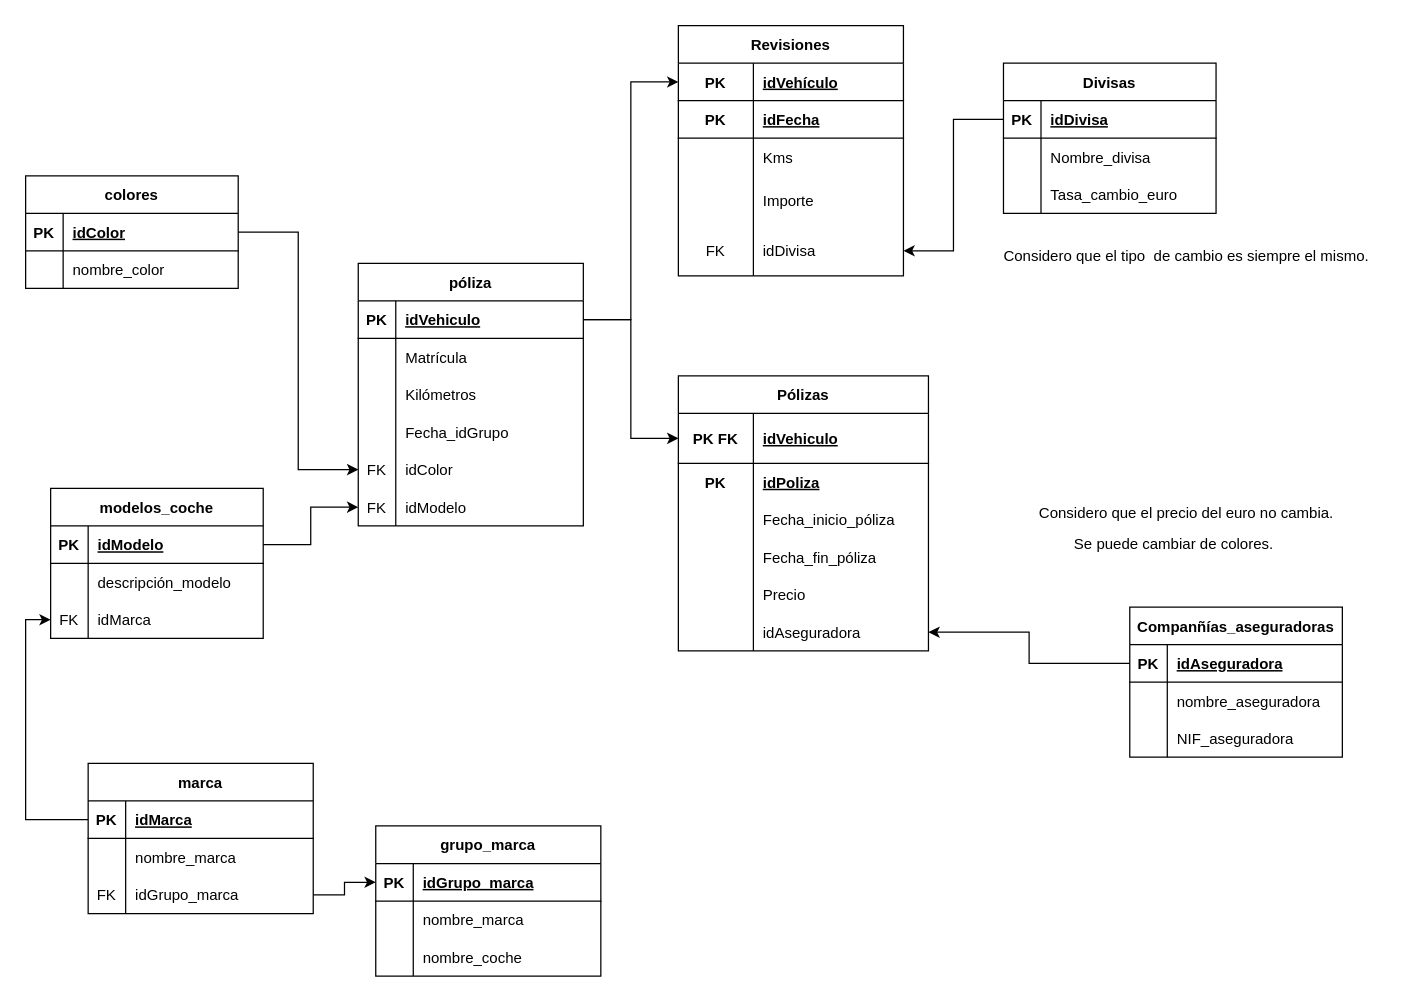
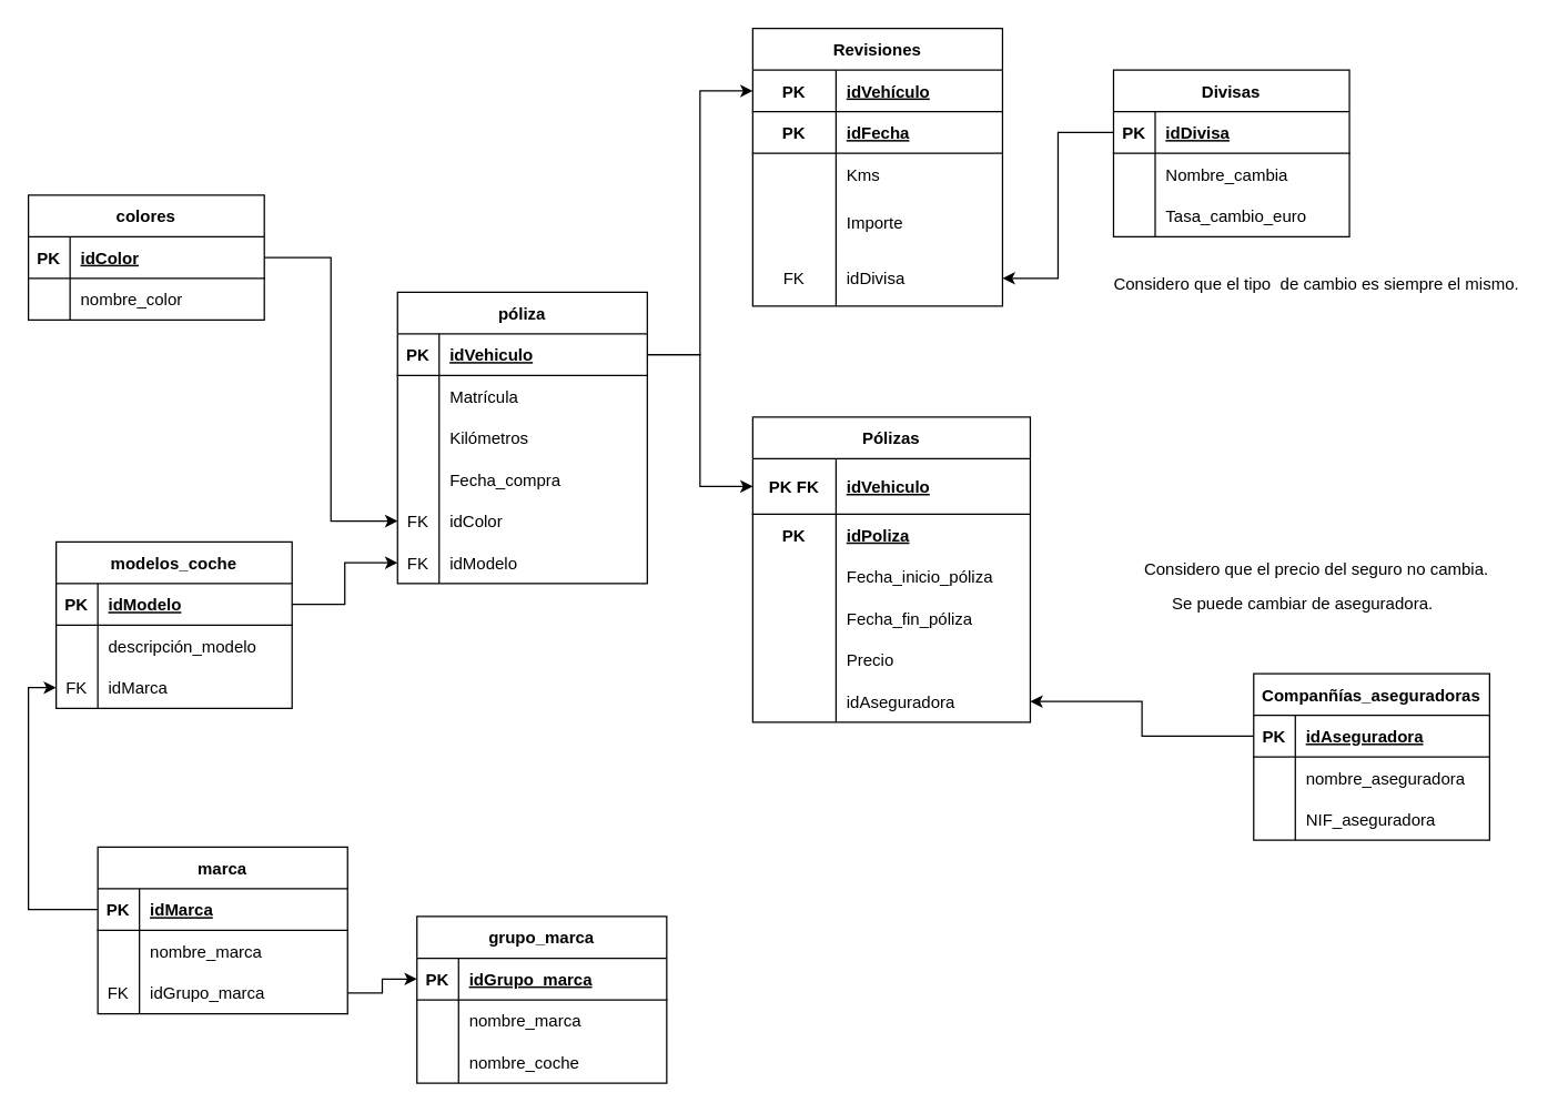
- <mxCell id="103" value="Nombre_divisa" style="shape=partialRectangle;connectable=0;fillColor=none;top=0;left=0;bottom=0;right=0;align=left;spacingLeft=6;overflow=hidden;" parent="101" vertex="1"><mxGeometry x="30" width="140" height="30" as="geometry"><mxRectangle width="140" height="30" as="alternateBounds" /></mxGeometry></mxCell>
+ <mxCell id="103" value="Nombre_cambia" style="shape=partialRectangle;connectable=0;fillColor=none;top=0;left=0;bottom=0;right=0;align=left;spacingLeft=6;overflow=hidden;" parent="101" vertex="1"><mxGeometry x="30" width="140" height="30" as="geometry"><mxRectangle width="140" height="30" as="alternateBounds" /></mxGeometry></mxCell>
- <mxCell id="14" value="Fecha_idGrupo" style="shape=partialRectangle;connectable=0;fillColor=none;top=0;left=0;bottom=0;right=0;align=left;spacingLeft=6;overflow=hidden;" parent="12" vertex="1"><mxGeometry x="30" width="150" height="30" as="geometry"><mxRectangle width="150" height="30" as="alternateBounds" /></mxGeometry></mxCell>
+ <mxCell id="14" value="Fecha_compra" style="shape=partialRectangle;connectable=0;fillColor=none;top=0;left=0;bottom=0;right=0;align=left;spacingLeft=6;overflow=hidden;" parent="12" vertex="1"><mxGeometry x="30" width="150" height="30" as="geometry"><mxRectangle width="150" height="30" as="alternateBounds" /></mxGeometry></mxCell>
- <mxCell id="122" value="Considero que el precio del euro no cambia." style="text;html=1;resizable=0;autosize=1;align=center;verticalAlign=middle;points=[];fillColor=none;strokeColor=none;rounded=0;" vertex="1" parent="1"><mxGeometry x="813" y="395" width="270" height="30" as="geometry" /></mxCell>
+ <mxCell id="122" value="Considero que el precio del seguro no cambia." style="text;html=1;resizable=0;autosize=1;align=center;verticalAlign=middle;points=[];fillColor=none;strokeColor=none;rounded=0;" vertex="1" parent="1"><mxGeometry x="813" y="395" width="270" height="30" as="geometry" /></mxCell>
- <mxCell id="123" value="Se puede cambiar de colores." style="text;html=1;resizable=0;autosize=1;align=center;verticalAlign=middle;points=[];fillColor=none;strokeColor=none;rounded=0;" vertex="1" parent="1"><mxGeometry x="833" y="420" width="210" height="30" as="geometry" /></mxCell>
+ <mxCell id="123" value="Se puede cambiar de aseguradora." style="text;html=1;resizable=0;autosize=1;align=center;verticalAlign=middle;points=[];fillColor=none;strokeColor=none;rounded=0;" vertex="1" parent="1"><mxGeometry x="833" y="420" width="210" height="30" as="geometry" /></mxCell>
